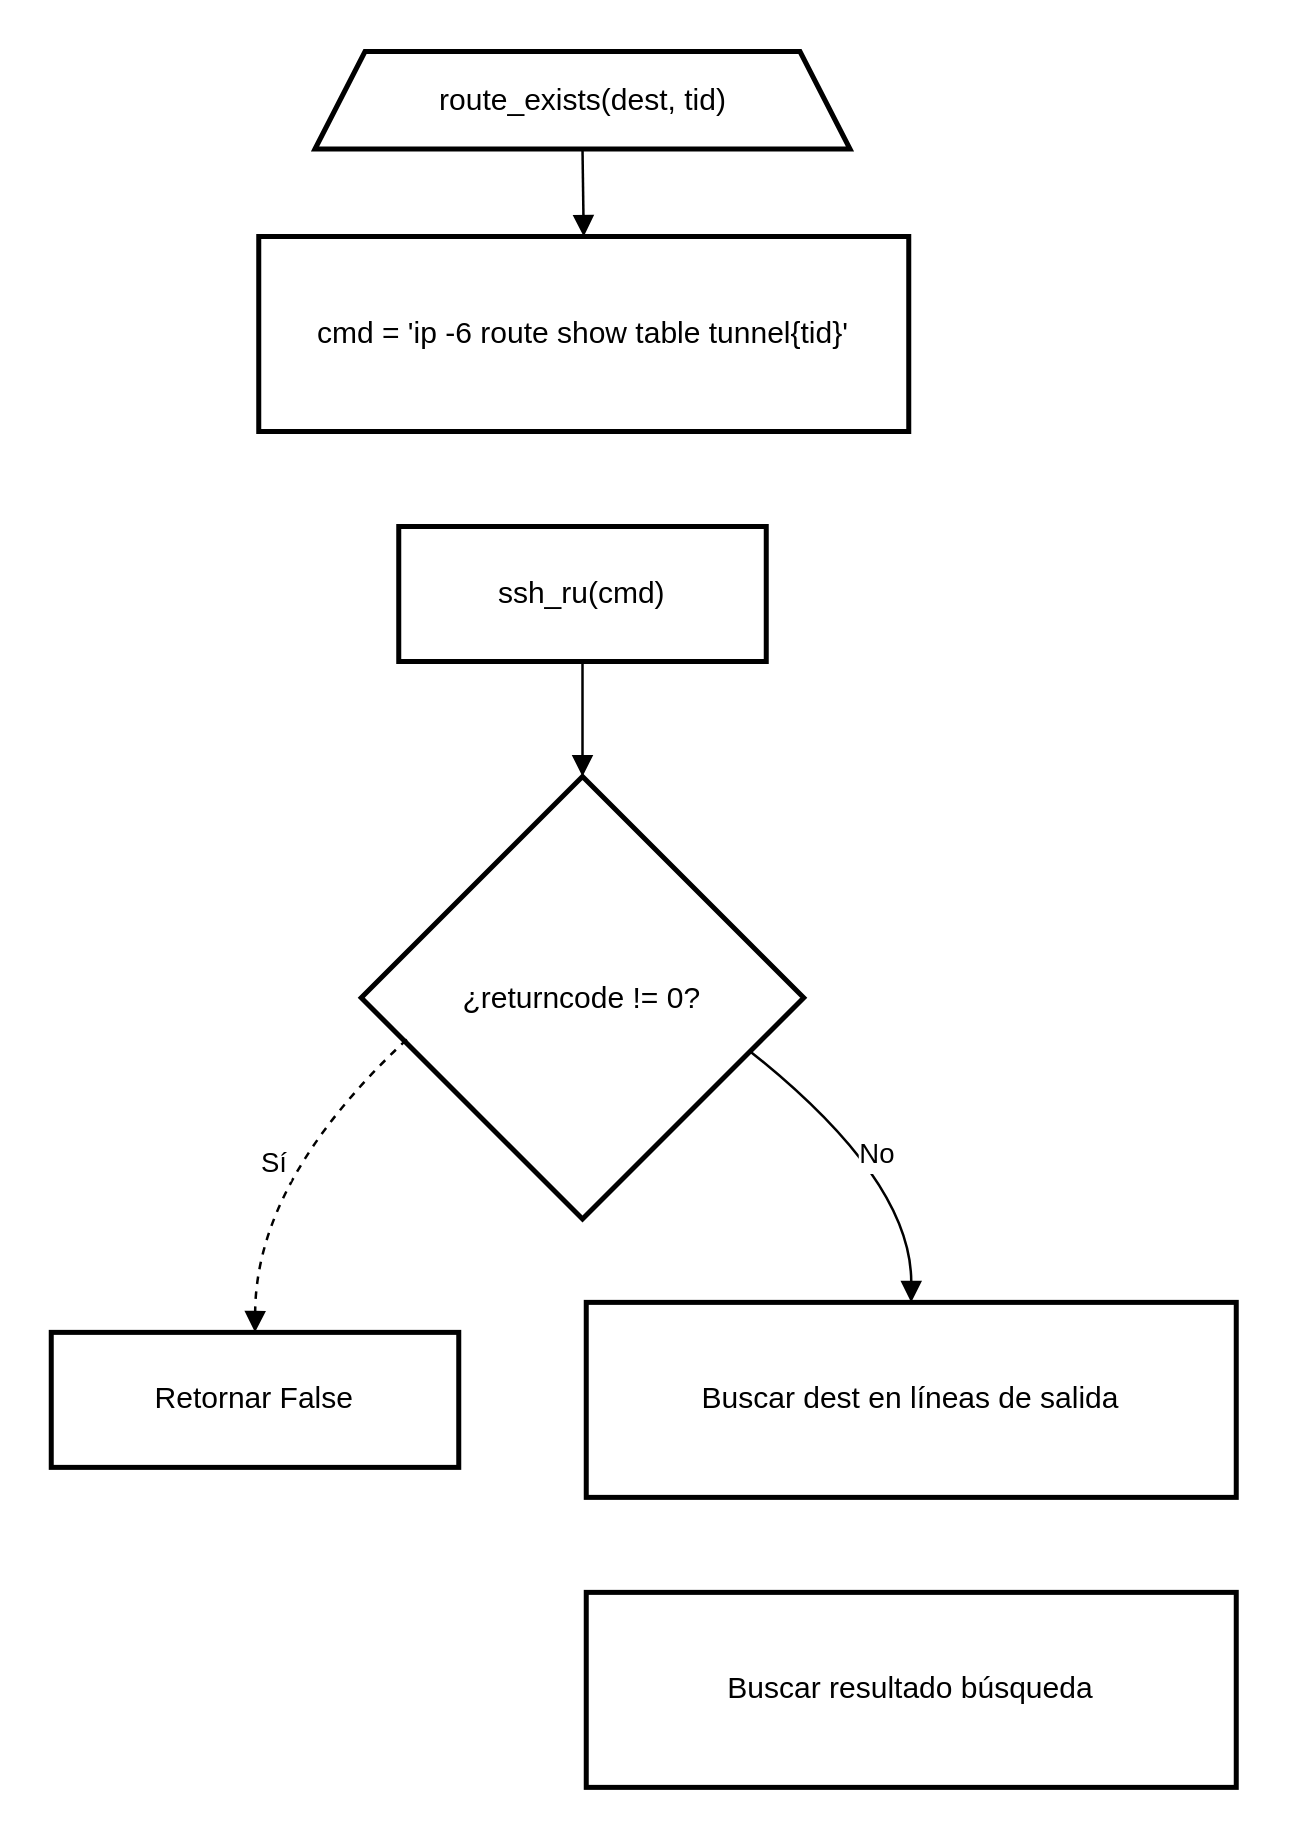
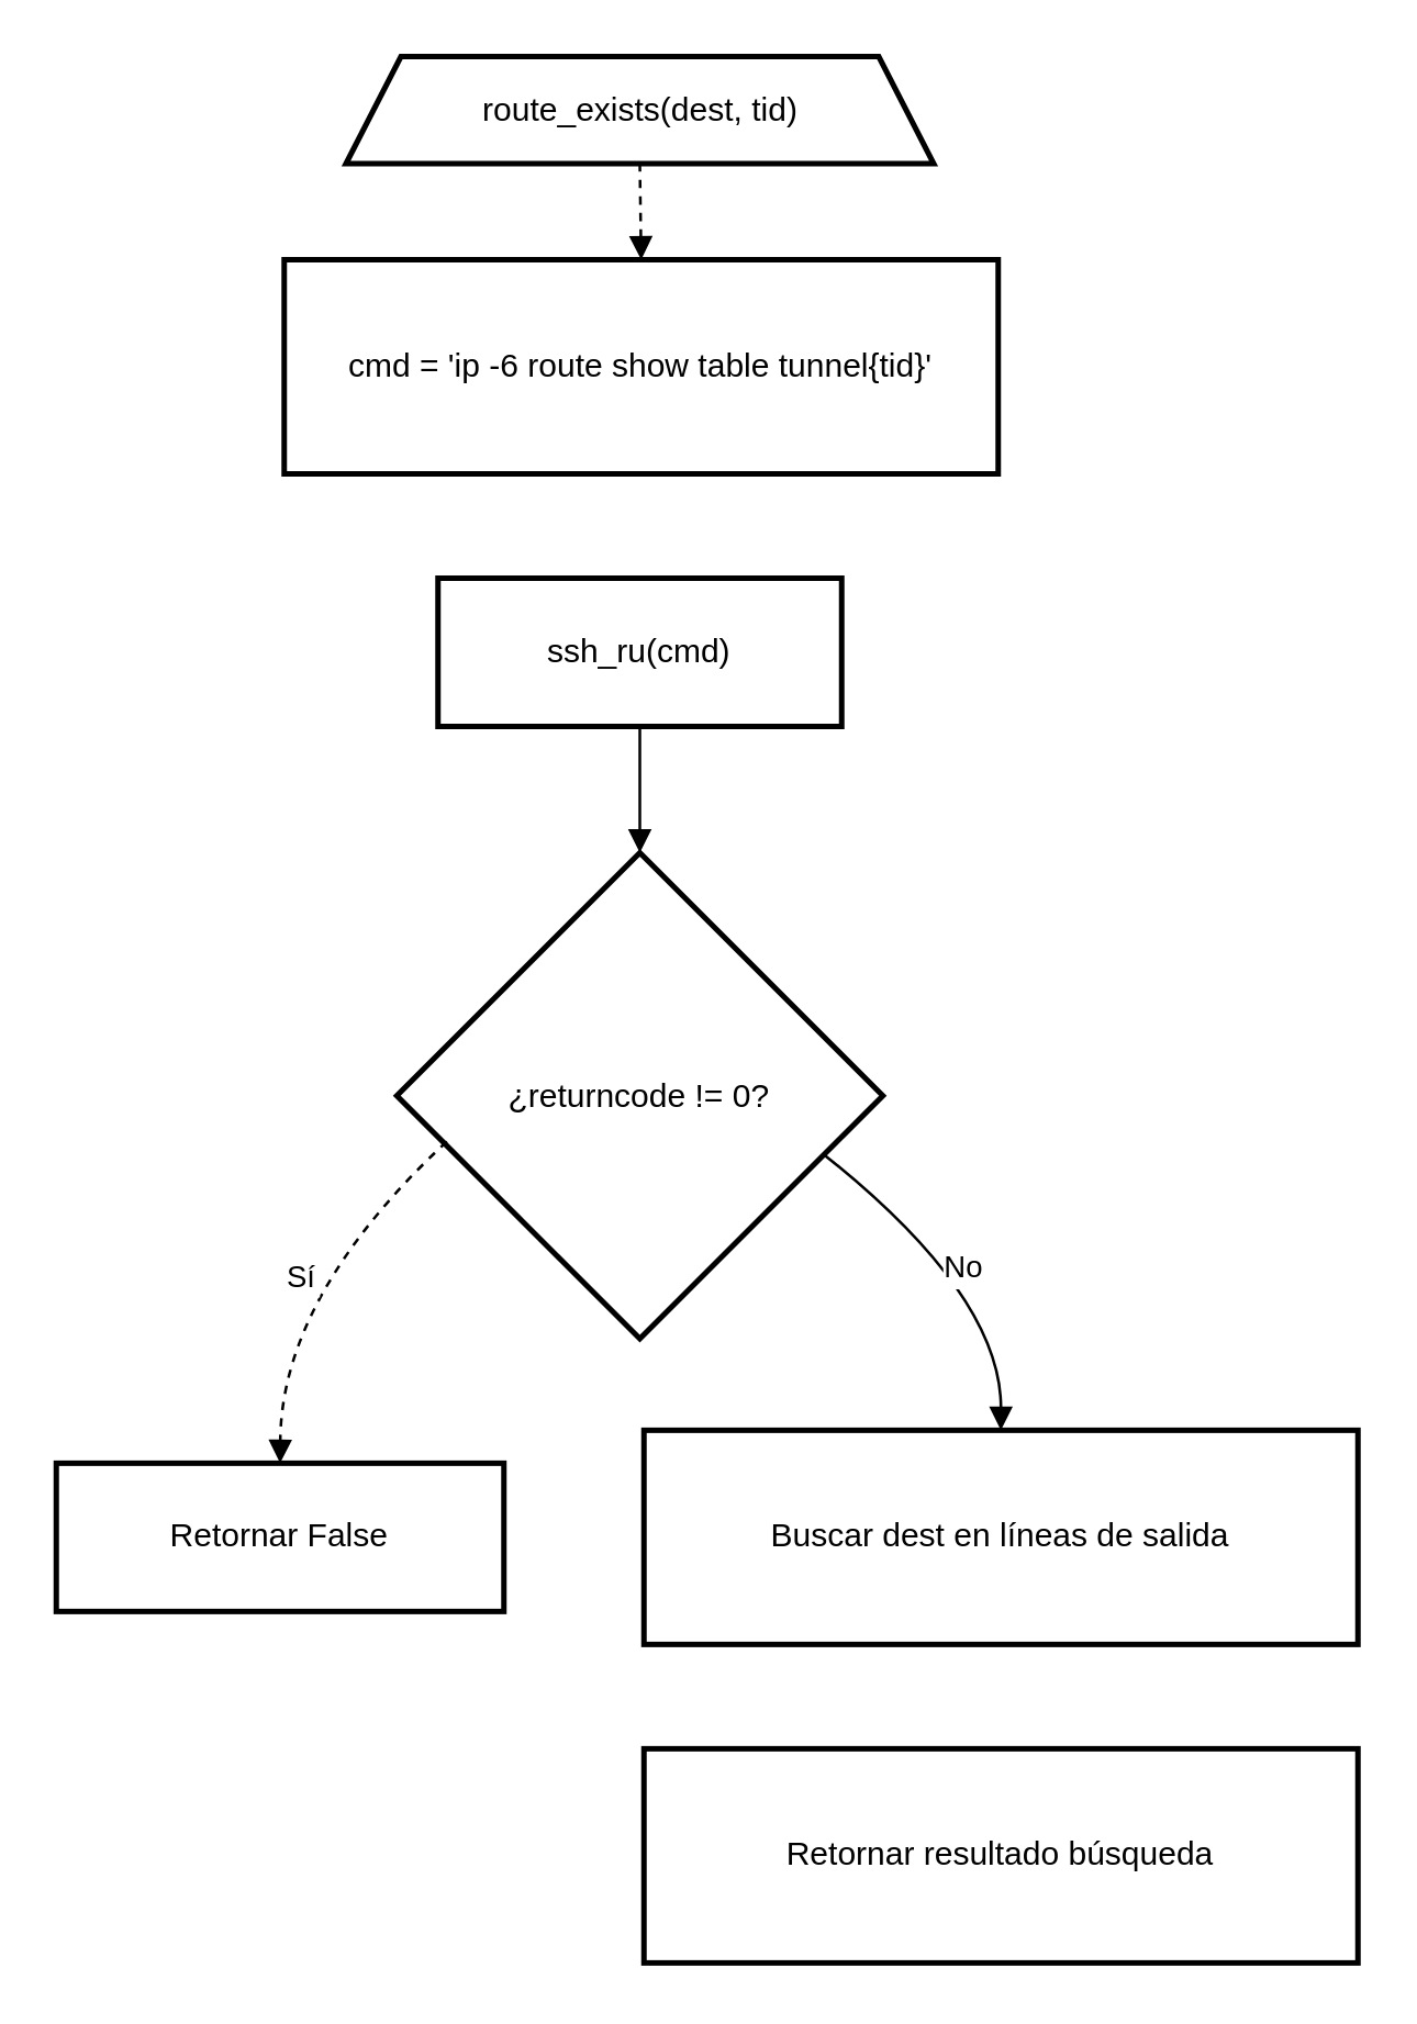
- <mxCell id="9" value="" style="curved=1;startArrow=none;endArrow=block;exitX=0.5;exitY=1;entryX=0.5;entryY=-0.01;rounded=0;exitDx=0;exitDy=0;" edge="1" parent="1" source="2" target="3"><mxGeometry relative="1" as="geometry"><Array as="points" /></mxGeometry></mxCell>
+ <mxCell id="9" value="" style="curved=1;startArrow=none;endArrow=block;exitX=0.5;exitY=1;entryX=0.5;entryY=-0.01;rounded=0;exitDx=0;exitDy=0;dashed=1;" edge="1" parent="1" source="2" target="3"><mxGeometry relative="1" as="geometry"><Array as="points" /></mxGeometry></mxCell>
- <mxCell id="8" value="Buscar resultado búsqueda" style="whiteSpace=wrap;strokeWidth=2;" vertex="1" parent="1"><mxGeometry x="234" y="636.35" width="260" height="78" as="geometry" /></mxCell>
+ <mxCell id="8" value="Retornar resultado búsqueda" style="whiteSpace=wrap;strokeWidth=2;" vertex="1" parent="1"><mxGeometry x="234" y="636.35" width="260" height="78" as="geometry" /></mxCell>
